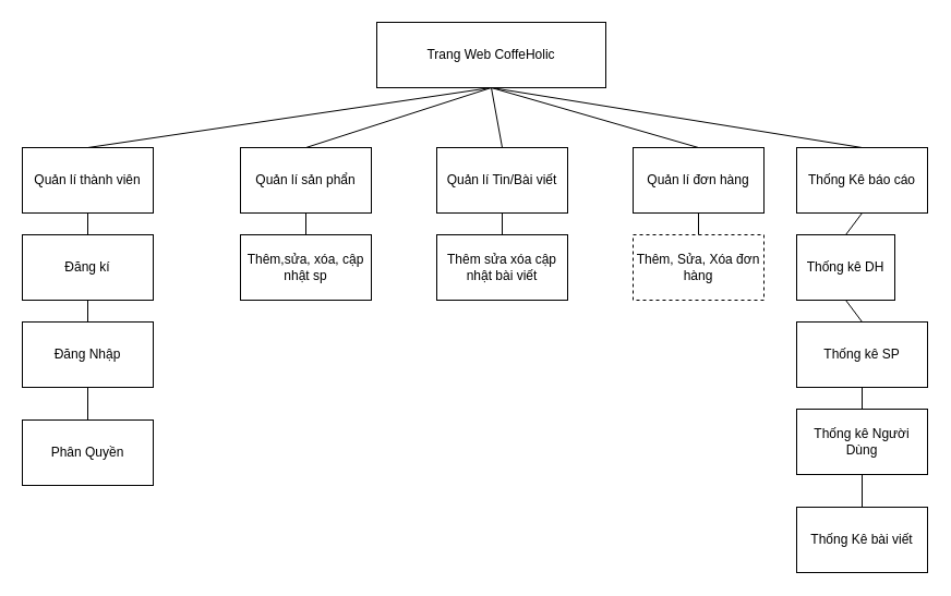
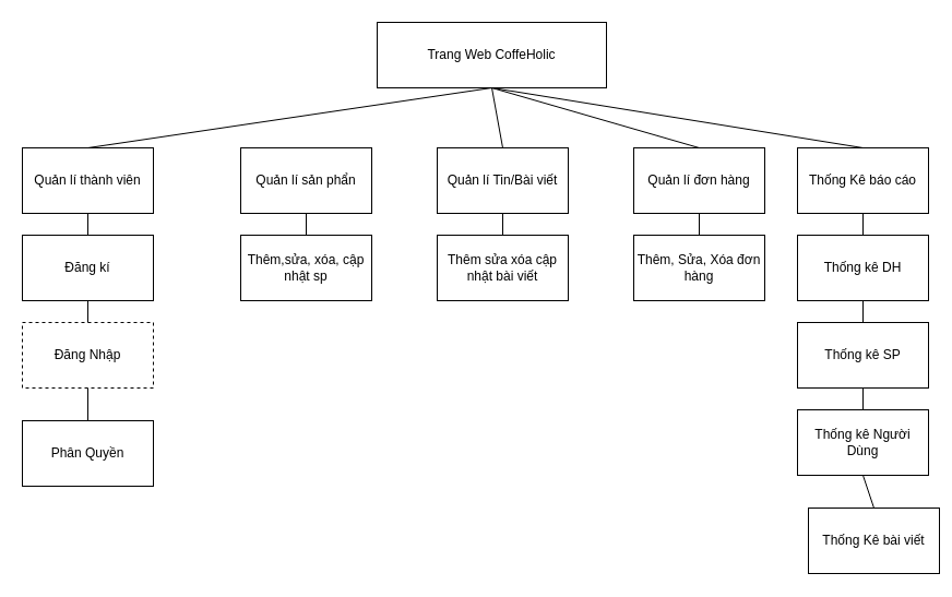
- <mxCell id="12" value="" style="endArrow=none;html=1;entryX=0.5;entryY=1;entryDx=0;entryDy=0;exitX=0.5;exitY=0;exitDx=0;exitDy=0;" edge="1" parent="1" source="7" target="2"><mxGeometry width="50" height="50" relative="1" as="geometry"><mxPoint x="400" y="285" as="sourcePoint" /><mxPoint x="450" y="235" as="targetPoint" /></mxGeometry></mxCell>
- <mxCell id="20" value="Thêm, Sửa, Xóa đơn hàng" style="rounded=0;whiteSpace=wrap;html=1;dashed=1;" vertex="1" parent="1"><mxGeometry x="580" y="215" width="120" height="60" as="geometry" /></mxCell>
+ <mxCell id="20" value="Thêm, Sửa, Xóa đơn hàng" style="rounded=0;whiteSpace=wrap;html=1;" vertex="1" parent="1"><mxGeometry x="580" y="215" width="120" height="60" as="geometry" /></mxCell>
- <mxCell id="22" value="Thống kê DH" style="rounded=0;whiteSpace=wrap;html=1;" vertex="1" parent="1"><mxGeometry x="730" y="215" width="90" height="60" as="geometry" /></mxCell>
+ <mxCell id="22" value="Thống kê DH" style="rounded=0;whiteSpace=wrap;html=1;" vertex="1" parent="1"><mxGeometry x="730" y="215" width="120" height="60" as="geometry" /></mxCell>
- <mxCell id="5" value="Đăng Nhập" style="rounded=0;whiteSpace=wrap;html=1;" vertex="1" parent="1"><mxGeometry x="20" y="295" width="120" height="60" as="geometry" /></mxCell>
+ <mxCell id="5" value="Đăng Nhập" style="rounded=0;whiteSpace=wrap;html=1;dashed=1;" vertex="1" parent="1"><mxGeometry x="20" y="295" width="120" height="60" as="geometry" /></mxCell>
- <mxCell id="25" value="Thống Kê bài viết" style="rounded=0;whiteSpace=wrap;html=1;" vertex="1" parent="1"><mxGeometry x="730" y="465" width="120" height="60" as="geometry" /></mxCell>
+ <mxCell id="25" value="Thống Kê bài viết" style="rounded=0;whiteSpace=wrap;html=1;" vertex="1" parent="1"><mxGeometry x="740" y="465" width="120" height="60" as="geometry" /></mxCell>
